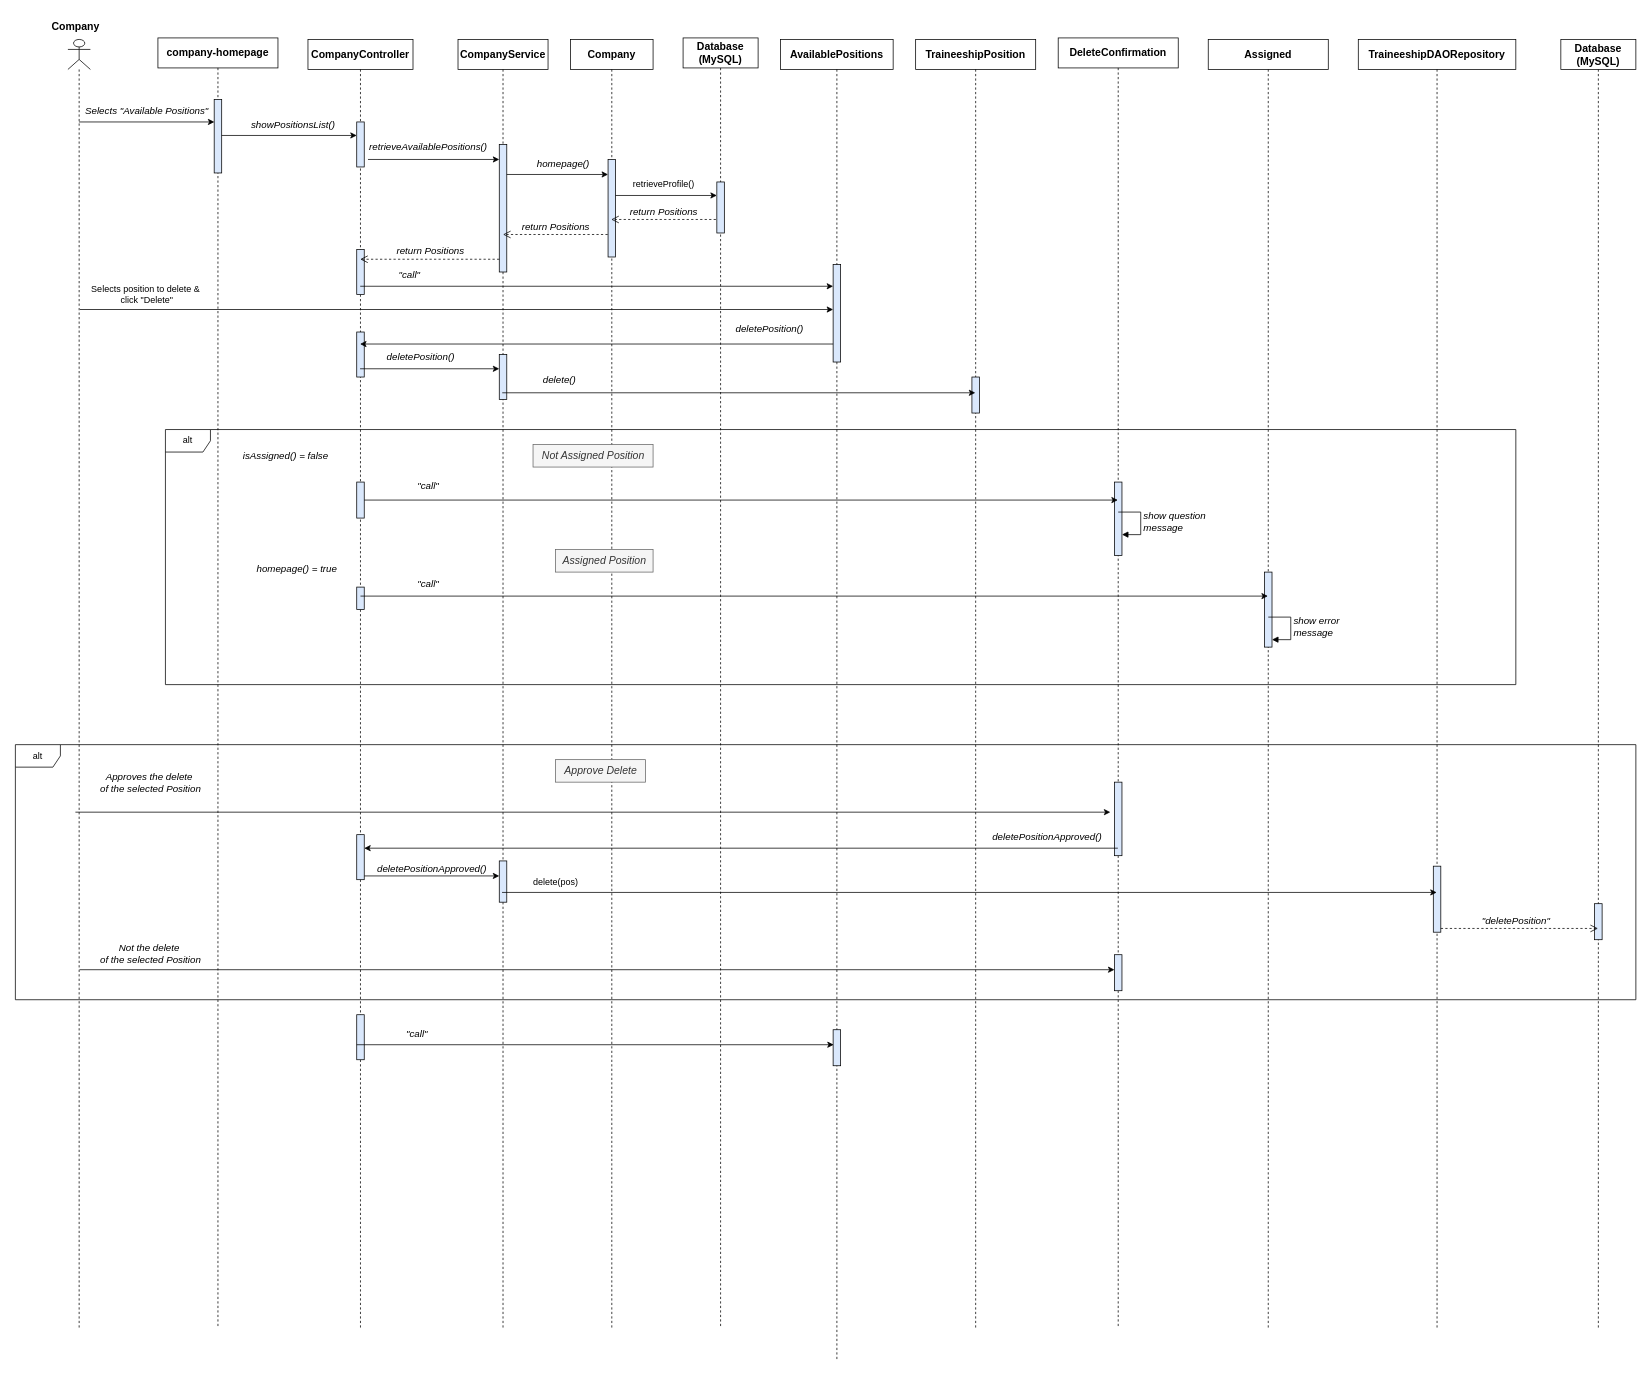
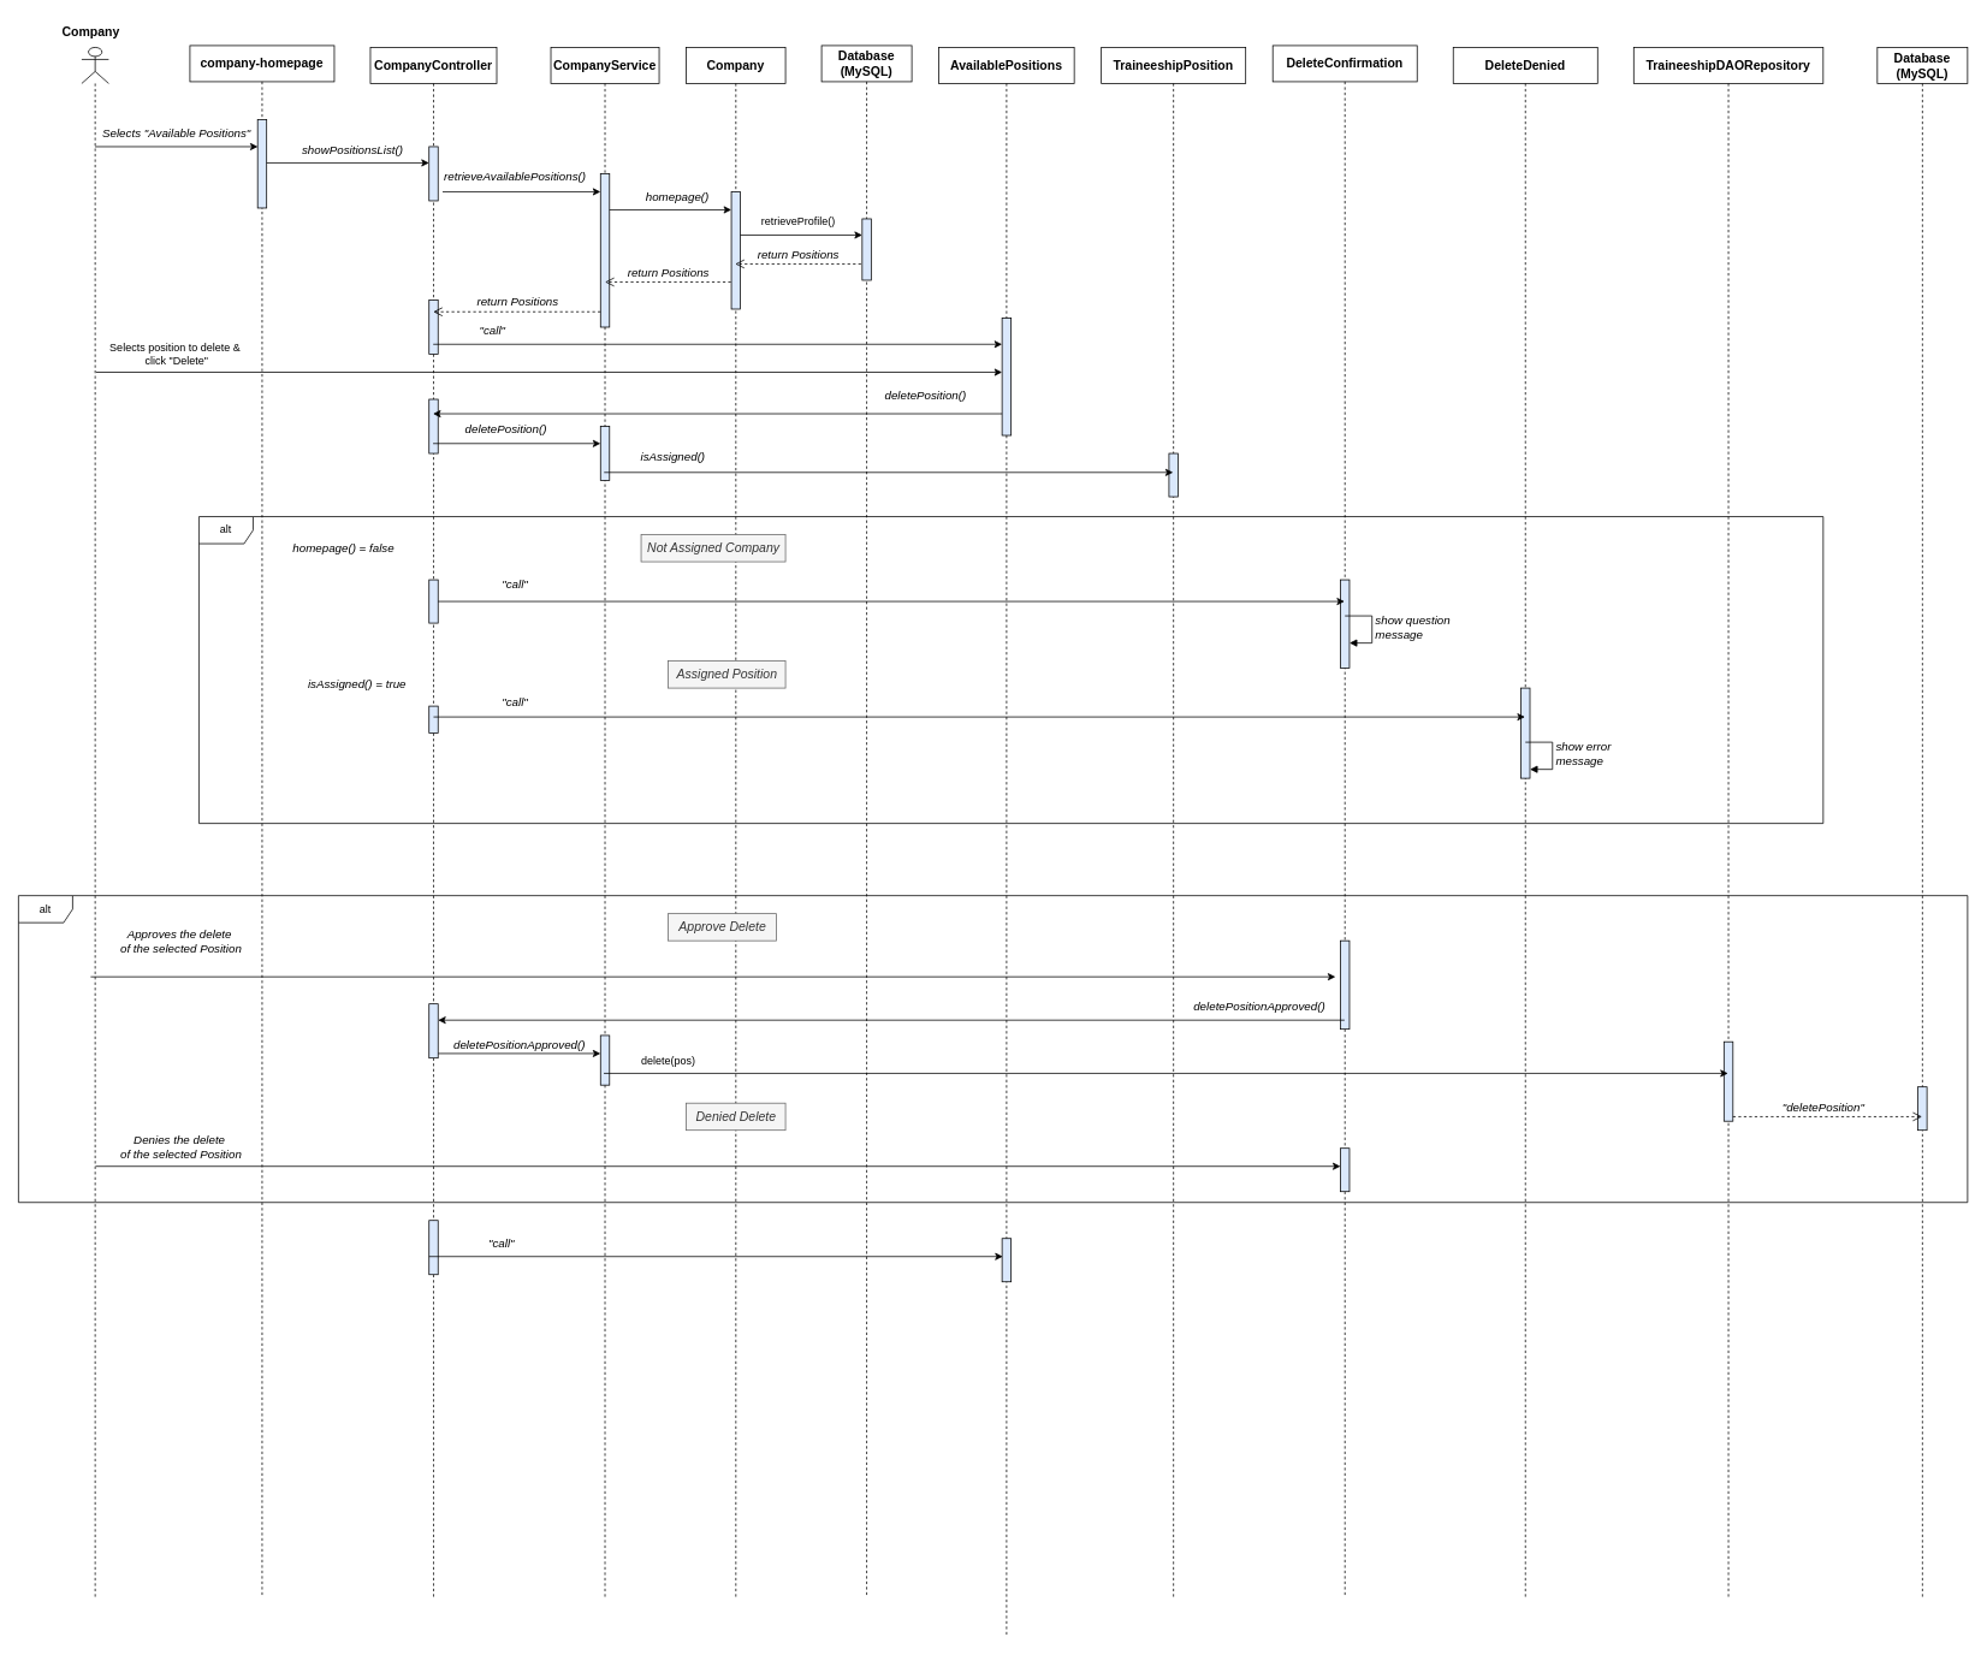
- <mxCell id="61" value="Assigned" style="shape=umlLifeline;perimeter=lifelinePerimeter;whiteSpace=wrap;html=1;container=1;dropTarget=0;collapsible=0;recursiveResize=0;outlineConnect=0;portConstraint=eastwest;newEdgeStyle={&quot;curved&quot;:0,&quot;rounded&quot;:0};fontSize=14;fontStyle=1" vertex="1" parent="1"><mxGeometry x="1610" y="52" width="160" height="1720" as="geometry" /></mxCell>
+ <mxCell id="61" value="DeleteDenied" style="shape=umlLifeline;perimeter=lifelinePerimeter;whiteSpace=wrap;html=1;container=1;dropTarget=0;collapsible=0;recursiveResize=0;outlineConnect=0;portConstraint=eastwest;newEdgeStyle={&quot;curved&quot;:0,&quot;rounded&quot;:0};fontSize=14;fontStyle=1" vertex="1" parent="1"><mxGeometry x="1610" y="52" width="160" height="1720" as="geometry" /></mxCell>
- <mxCell id="45" value="delete()" style="text;html=1;align=center;verticalAlign=middle;resizable=0;points=[];autosize=1;strokeColor=none;fillColor=none;fontSize=13;fontStyle=2" vertex="1" parent="1"><mxGeometry x="695" y="490" width="100" height="30" as="geometry" /></mxCell>
+ <mxCell id="45" value="isAssigned()" style="text;html=1;align=center;verticalAlign=middle;resizable=0;points=[];autosize=1;strokeColor=none;fillColor=none;fontSize=13;fontStyle=2" vertex="1" parent="1"><mxGeometry x="695" y="490" width="100" height="30" as="geometry" /></mxCell>
- <mxCell id="47" value="isAssigned() = false" style="text;html=1;align=center;verticalAlign=middle;resizable=0;points=[];autosize=1;strokeColor=none;fillColor=none;fontSize=13;fontStyle=2" vertex="1" parent="1"><mxGeometry x="310" y="592" width="140" height="30" as="geometry" /></mxCell>
+ <mxCell id="47" value="homepage() = false" style="text;html=1;align=center;verticalAlign=middle;resizable=0;points=[];autosize=1;strokeColor=none;fillColor=none;fontSize=13;fontStyle=2" vertex="1" parent="1"><mxGeometry x="310" y="592" width="140" height="30" as="geometry" /></mxCell>
- <mxCell id="48" value="Not Assigned Position" style="text;html=1;align=center;verticalAlign=middle;resizable=0;points=[];autosize=1;strokeColor=#666666;fillColor=#f5f5f5;fontSize=14;fontStyle=2;fontColor=#333333;" vertex="1" parent="1"><mxGeometry x="710" y="592" width="160" height="30" as="geometry" /></mxCell>
+ <mxCell id="48" value="Not Assigned Company" style="text;html=1;align=center;verticalAlign=middle;resizable=0;points=[];autosize=1;strokeColor=#666666;fillColor=#f5f5f5;fontSize=14;fontStyle=2;fontColor=#333333;" vertex="1" parent="1"><mxGeometry x="710" y="592" width="160" height="30" as="geometry" /></mxCell>
- <mxCell id="60" value="homepage() = true" style="text;html=1;align=center;verticalAlign=middle;resizable=0;points=[];autosize=1;strokeColor=none;fillColor=none;fontSize=13;fontStyle=2" vertex="1" parent="1"><mxGeometry x="330" y="742" width="130" height="30" as="geometry" /></mxCell>
+ <mxCell id="60" value="isAssigned() = true" style="text;html=1;align=center;verticalAlign=middle;resizable=0;points=[];autosize=1;strokeColor=none;fillColor=none;fontSize=13;fontStyle=2" vertex="1" parent="1"><mxGeometry x="330" y="742" width="130" height="30" as="geometry" /></mxCell>
+ <mxCell id="68" value="Denied Delete" style="text;html=1;align=center;verticalAlign=middle;resizable=0;points=[];autosize=1;strokeColor=#666666;fillColor=#f5f5f5;fontSize=14;fontStyle=2;fontColor=#333333;" vertex="1" parent="1"><mxGeometry x="760" y="1222" width="110" height="30" as="geometry" /></mxCell>
- <mxCell id="84" value="Not the delete&amp;nbsp;&lt;div&gt;of the selected Position&lt;/div&gt;" style="text;html=1;align=center;verticalAlign=middle;resizable=0;points=[];autosize=1;strokeColor=none;fillColor=none;fontSize=13;fontStyle=2" vertex="1" parent="1"><mxGeometry x="120" y="1251" width="160" height="40" as="geometry" /></mxCell>
+ <mxCell id="84" value="Denies the delete&amp;nbsp;&lt;div&gt;of the selected Position&lt;/div&gt;" style="text;html=1;align=center;verticalAlign=middle;resizable=0;points=[];autosize=1;strokeColor=none;fillColor=none;fontSize=13;fontStyle=2" vertex="1" parent="1"><mxGeometry x="120" y="1251" width="160" height="40" as="geometry" /></mxCell>
